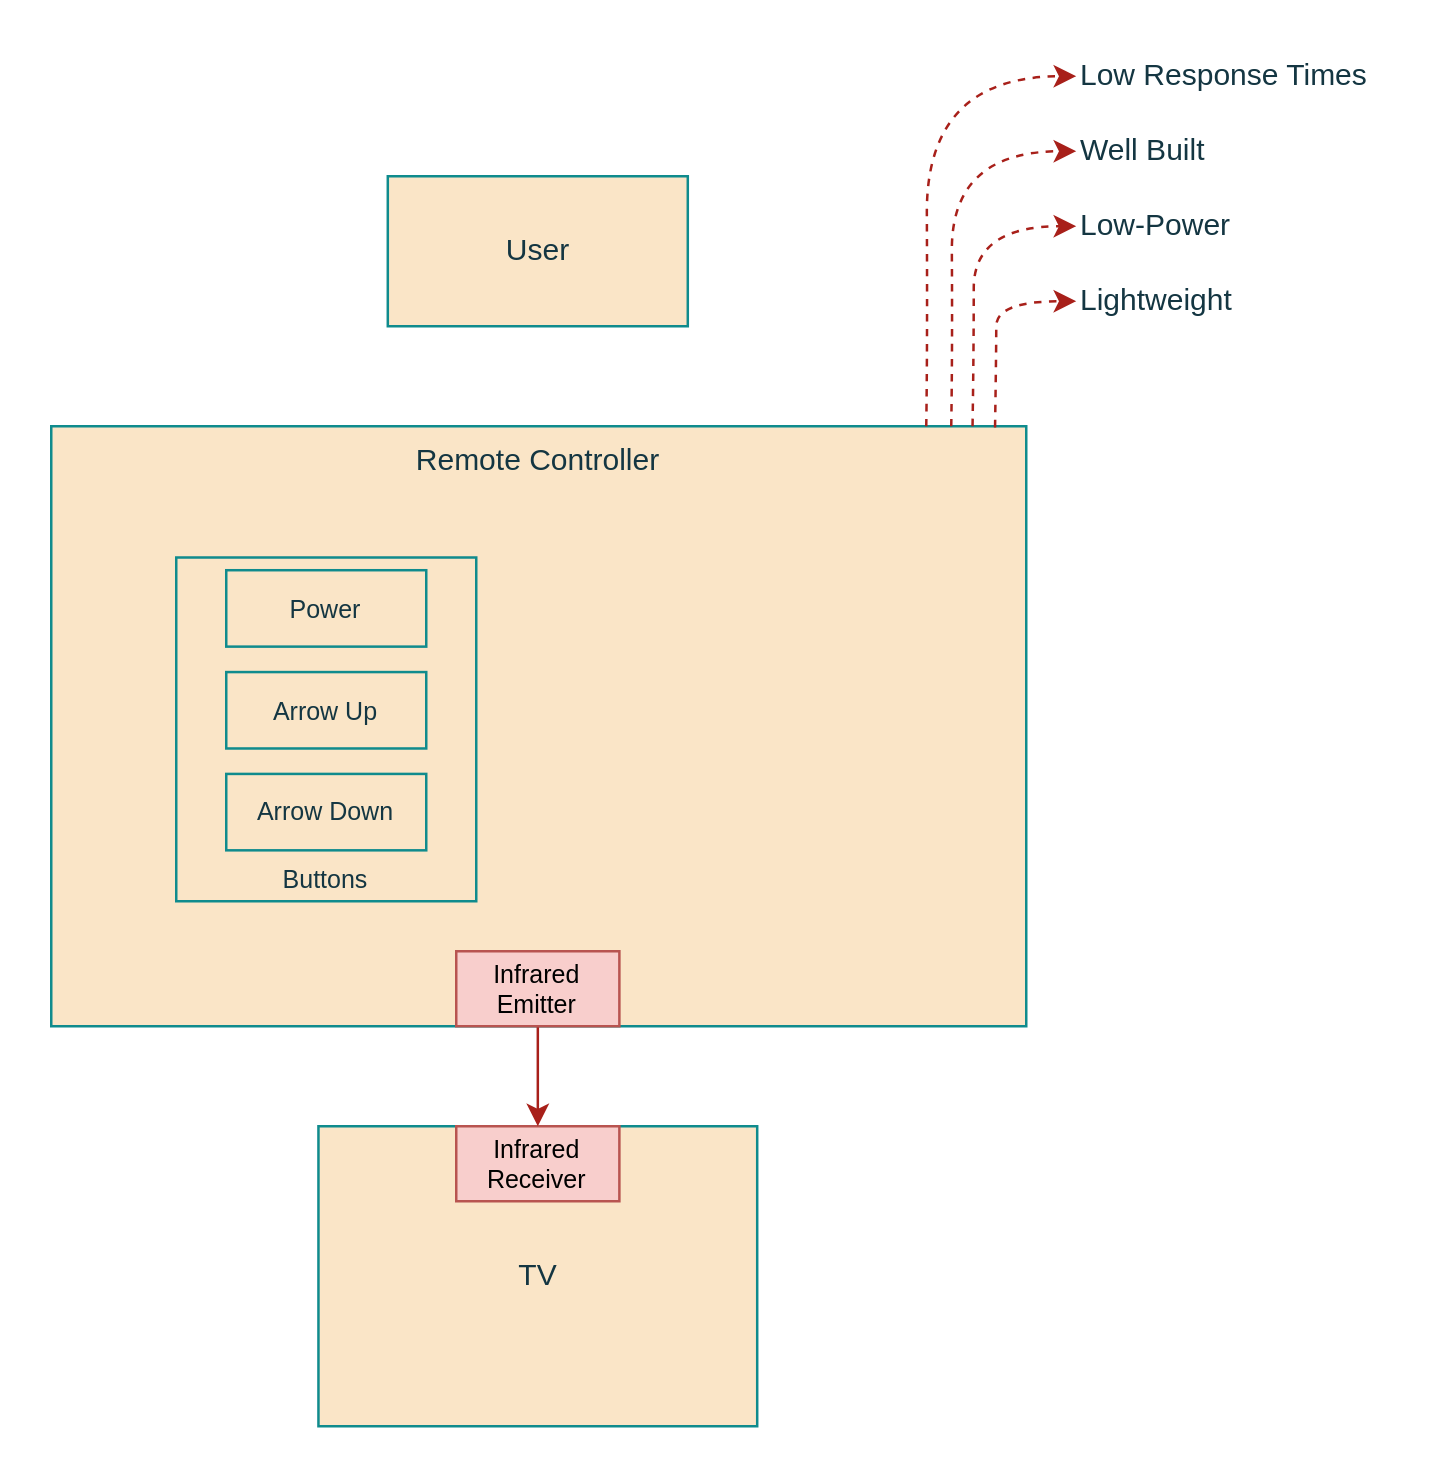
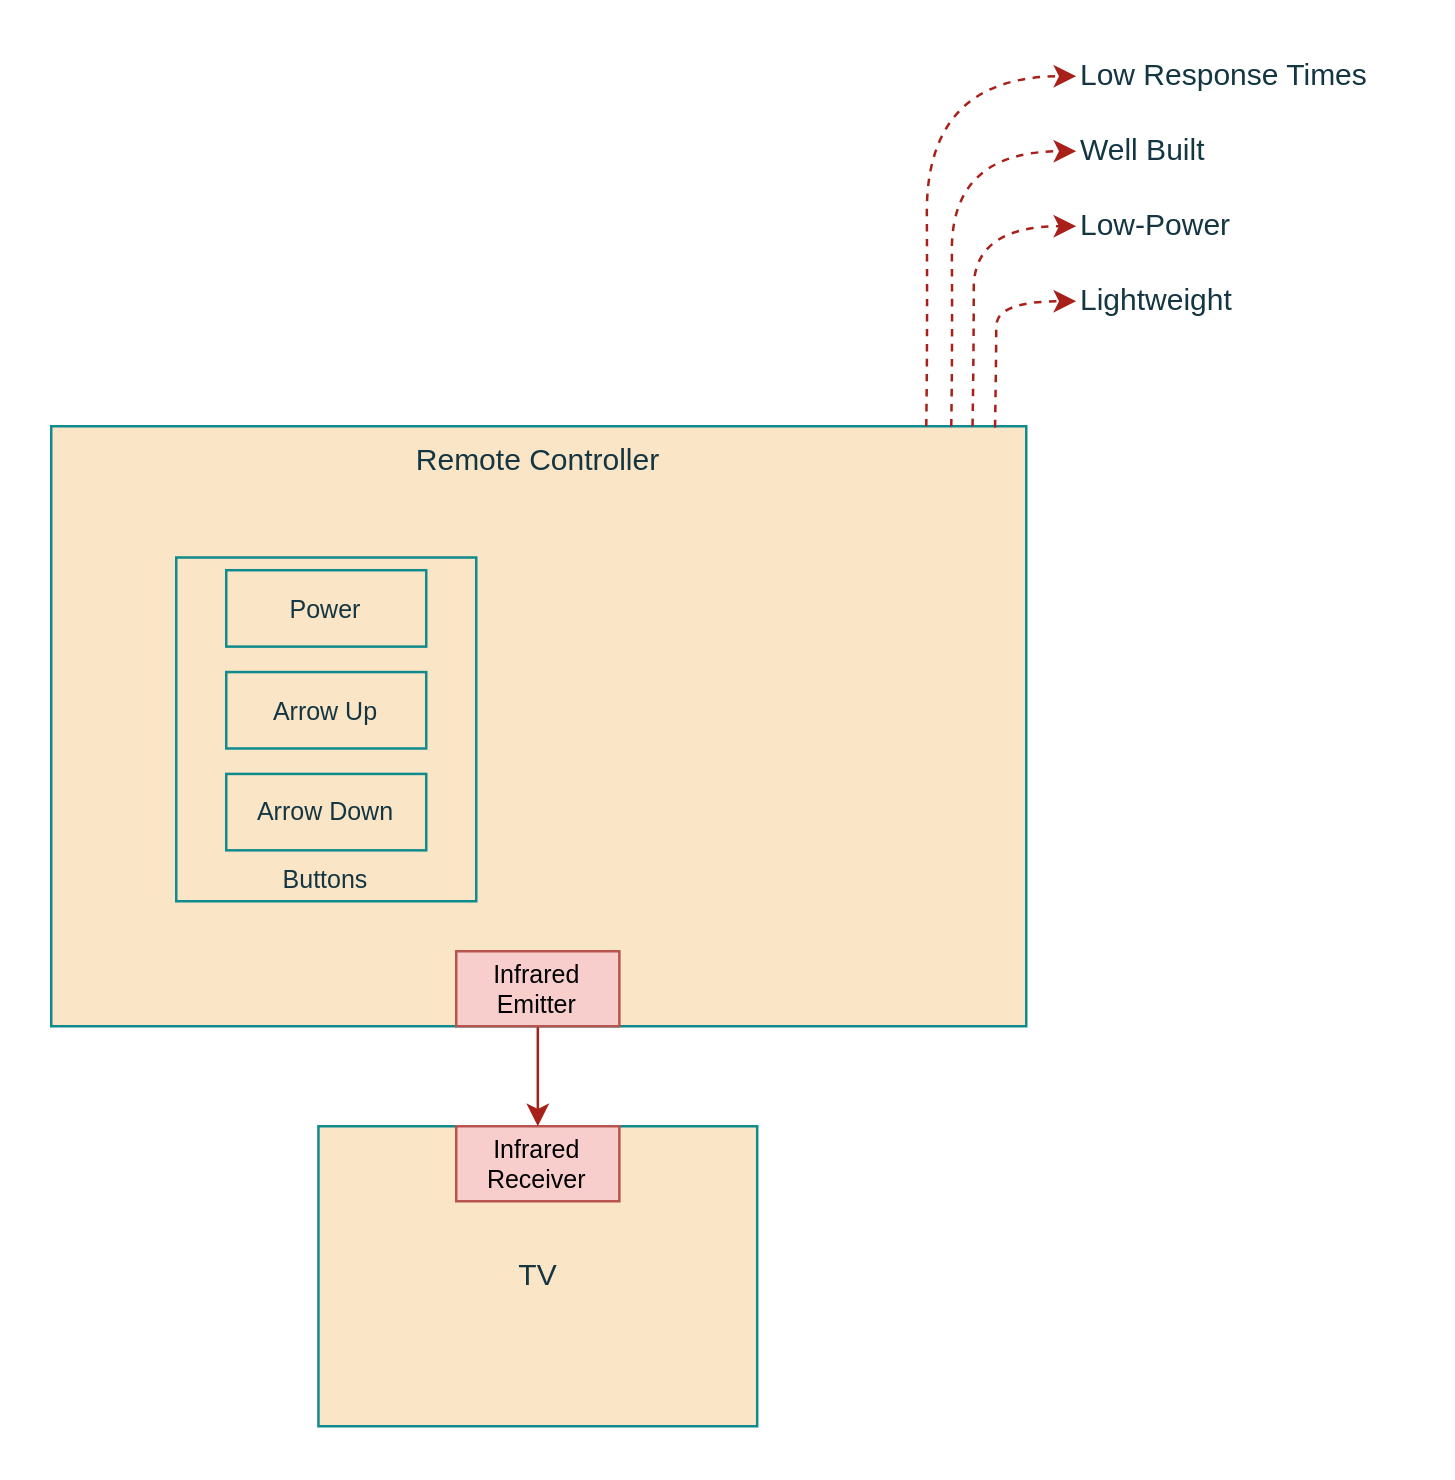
- <mxCell id="12" value="User" style="rounded=0;whiteSpace=wrap;html=1;sketch=0;fontColor=#143642;strokeColor=#0F8B8D;fillColor=#FAE5C7;" vertex="1" parent="1"><mxGeometry x="154.62" y="70" width="120" height="60" as="geometry" /></mxCell>
